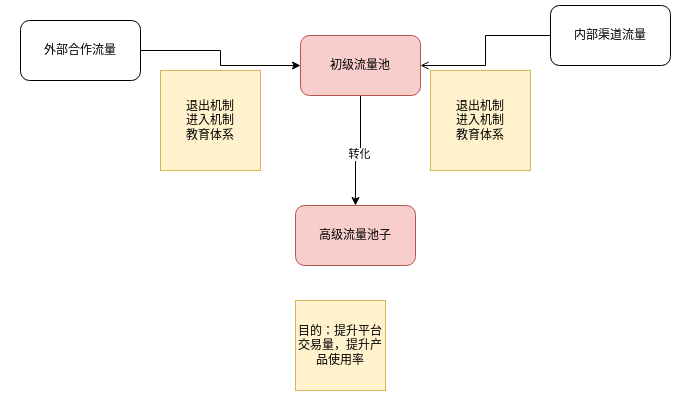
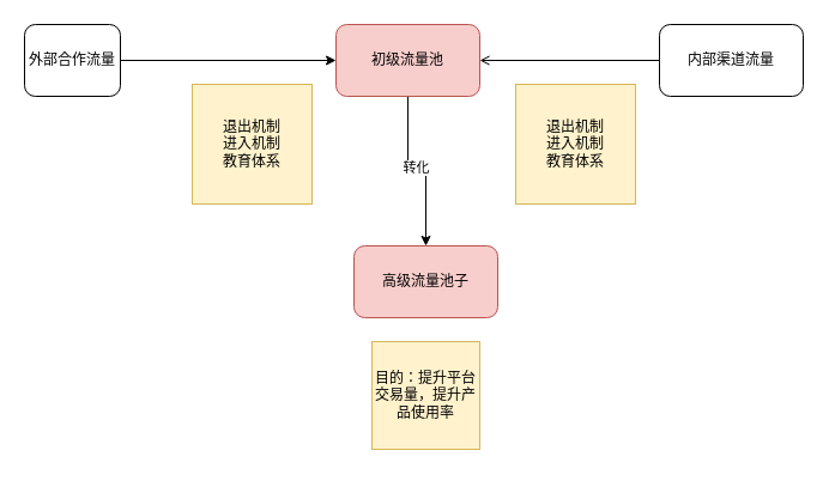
- <mxCell id="10" value="内部渠道流量" style="whiteSpace=wrap;html=1;rounded=1;" vertex="1" parent="1"><mxGeometry x="550" y="5" width="120" height="60" as="geometry" /></mxCell>
+ <mxCell id="10" value="内部渠道流量" style="whiteSpace=wrap;html=1;rounded=1;" vertex="1" parent="1"><mxGeometry x="550" y="20" width="120" height="60" as="geometry" /></mxCell>
- <mxCell id="9" value="外部合作流量" style="whiteSpace=wrap;html=1;rounded=1;" vertex="1" parent="1"><mxGeometry x="20" y="20" width="120" height="60" as="geometry" /></mxCell>
+ <mxCell id="9" value="外部合作流量" style="whiteSpace=wrap;html=1;rounded=1;" vertex="1" parent="1"><mxGeometry x="20" y="20" width="80" height="60" as="geometry" /></mxCell>
- <mxCell id="4" value="初级流量池" style="rounded=1;whiteSpace=wrap;html=1;fillColor=#f8cecc;strokeColor=#b85450;" vertex="1" parent="1"><mxGeometry x="300" y="35" width="120" height="60" as="geometry" /></mxCell>
+ <mxCell id="4" value="初级流量池" style="rounded=1;whiteSpace=wrap;html=1;fillColor=#f8cecc;strokeColor=#b85450;" vertex="1" parent="1"><mxGeometry x="280" y="20" width="120" height="60" as="geometry" /></mxCell>
- <mxCell id="12" value="目的：提升平台交易量，提升产品使用率" style="whiteSpace=wrap;html=1;aspect=fixed;fillColor=#fff2cc;strokeColor=#d6b656;" vertex="1" parent="1"><mxGeometry x="295" y="300" width="90" height="90" as="geometry" /></mxCell>
+ <mxCell id="12" value="目的：提升平台交易量，提升产品使用率" style="whiteSpace=wrap;html=1;aspect=fixed;fillColor=#fff2cc;strokeColor=#d6b656;" vertex="1" parent="1"><mxGeometry x="310" y="285" width="90" height="90" as="geometry" /></mxCell>
